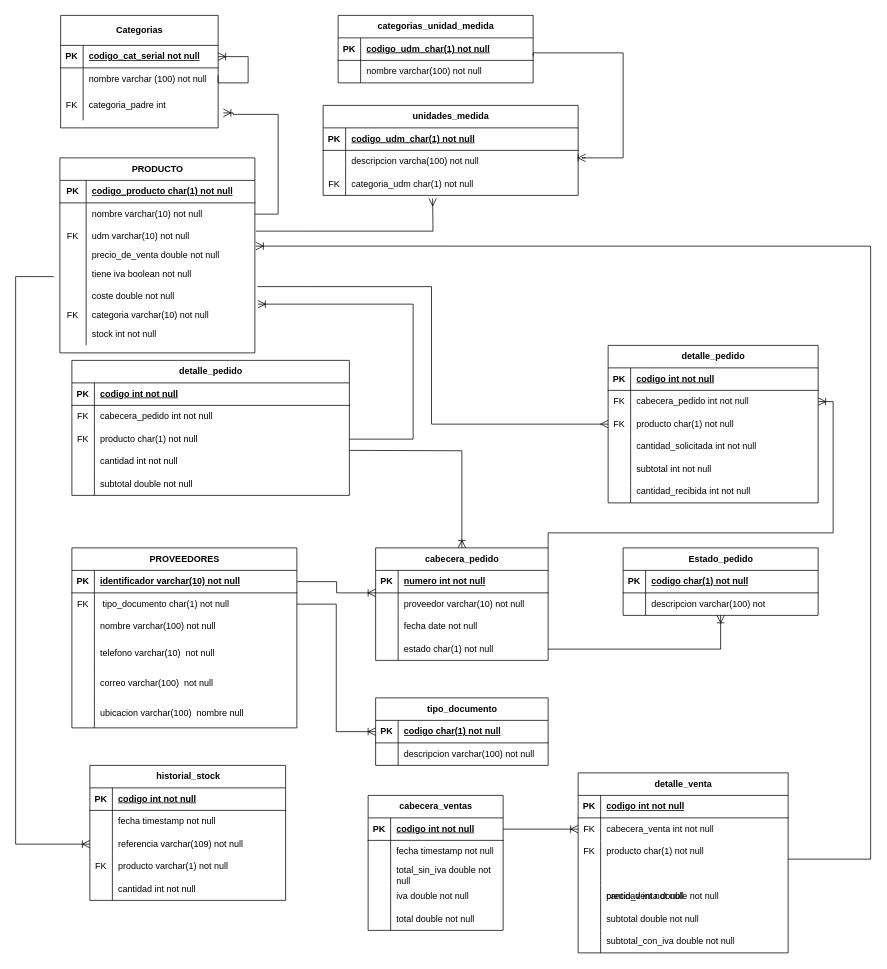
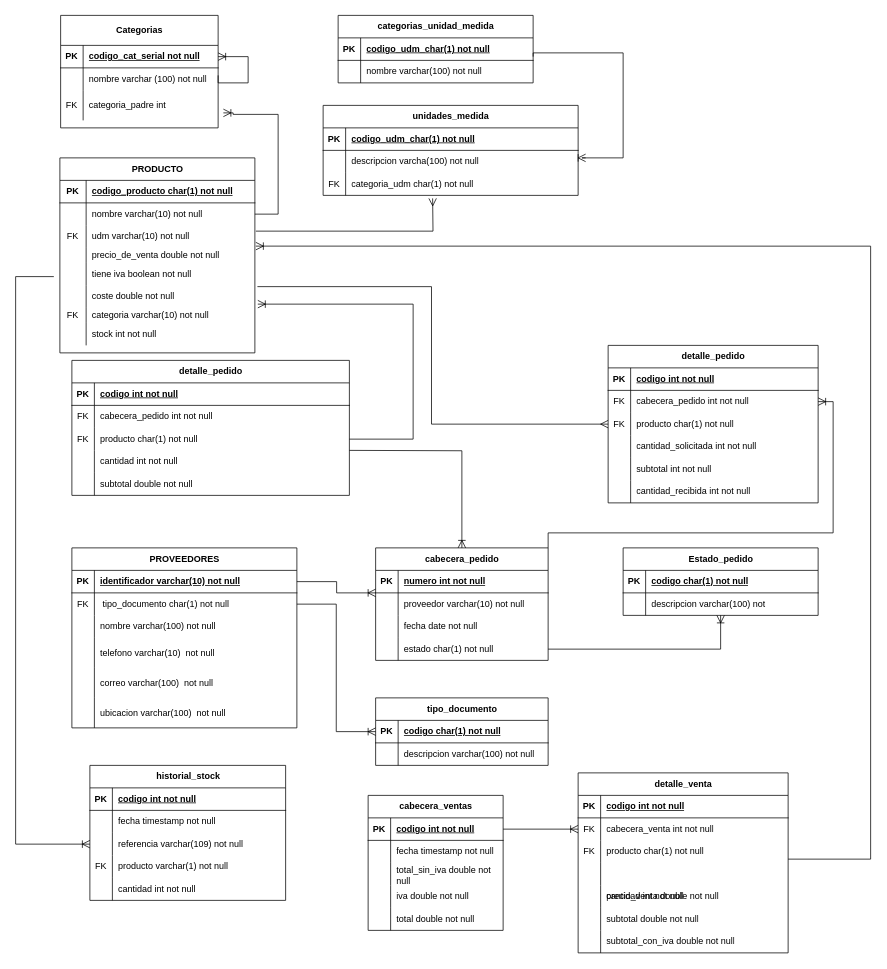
- <mxCell id="75" value="ubicacion varchar(100)&amp;nbsp; nombre null" style="shape=partialRectangle;connectable=0;fillColor=none;top=0;left=0;bottom=0;right=0;align=left;spacingLeft=6;overflow=hidden;whiteSpace=wrap;html=1;" parent="73" vertex="1"><mxGeometry x="30" width="270" height="40" as="geometry"><mxRectangle width="270" height="40" as="alternateBounds" /></mxGeometry></mxCell>
+ <mxCell id="75" value="ubicacion varchar(100)&amp;nbsp; not null" style="shape=partialRectangle;connectable=0;fillColor=none;top=0;left=0;bottom=0;right=0;align=left;spacingLeft=6;overflow=hidden;whiteSpace=wrap;html=1;" parent="73" vertex="1"><mxGeometry x="30" width="270" height="40" as="geometry"><mxRectangle width="270" height="40" as="alternateBounds" /></mxGeometry></mxCell>
